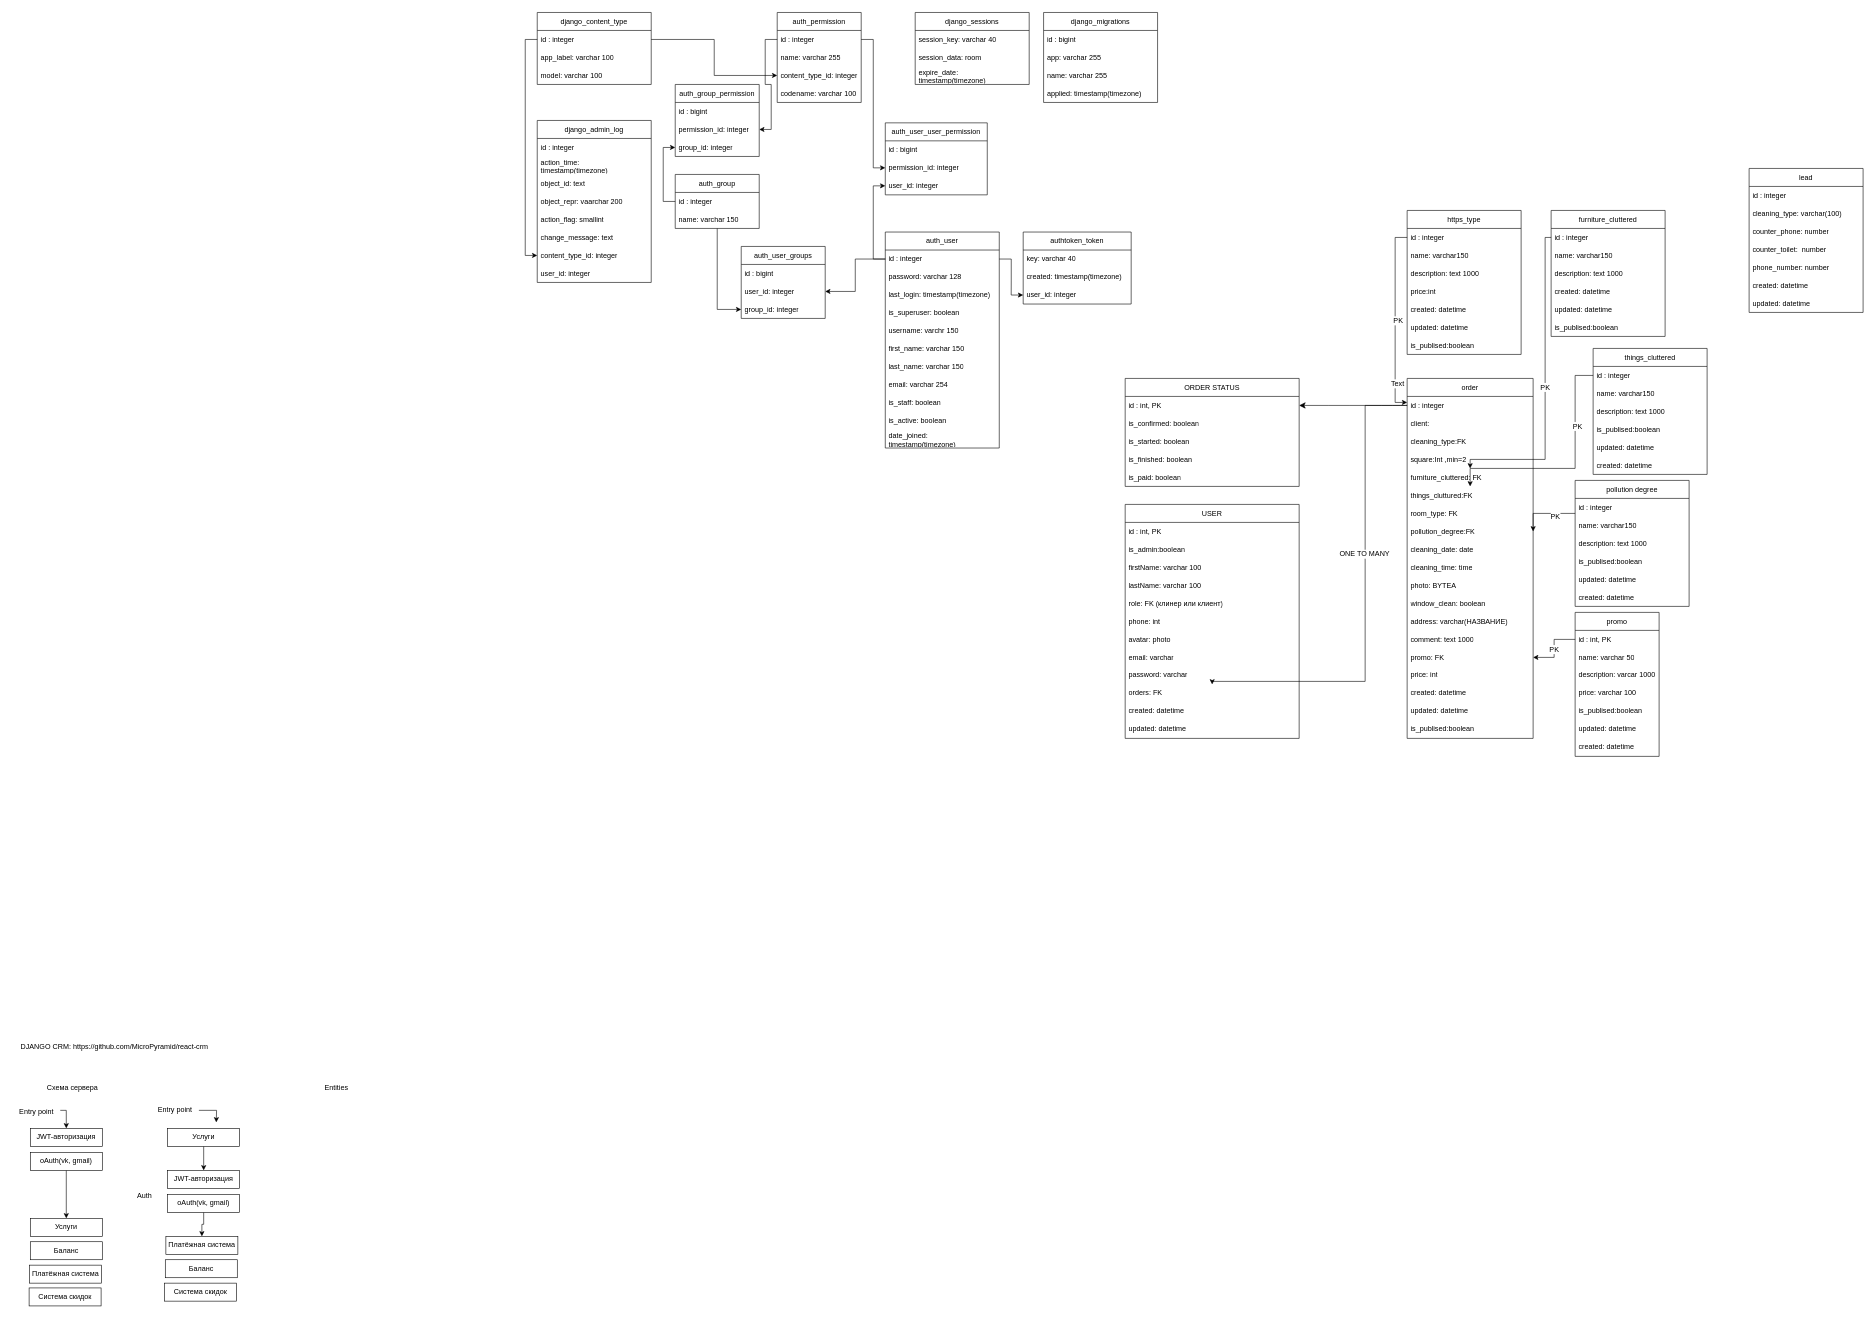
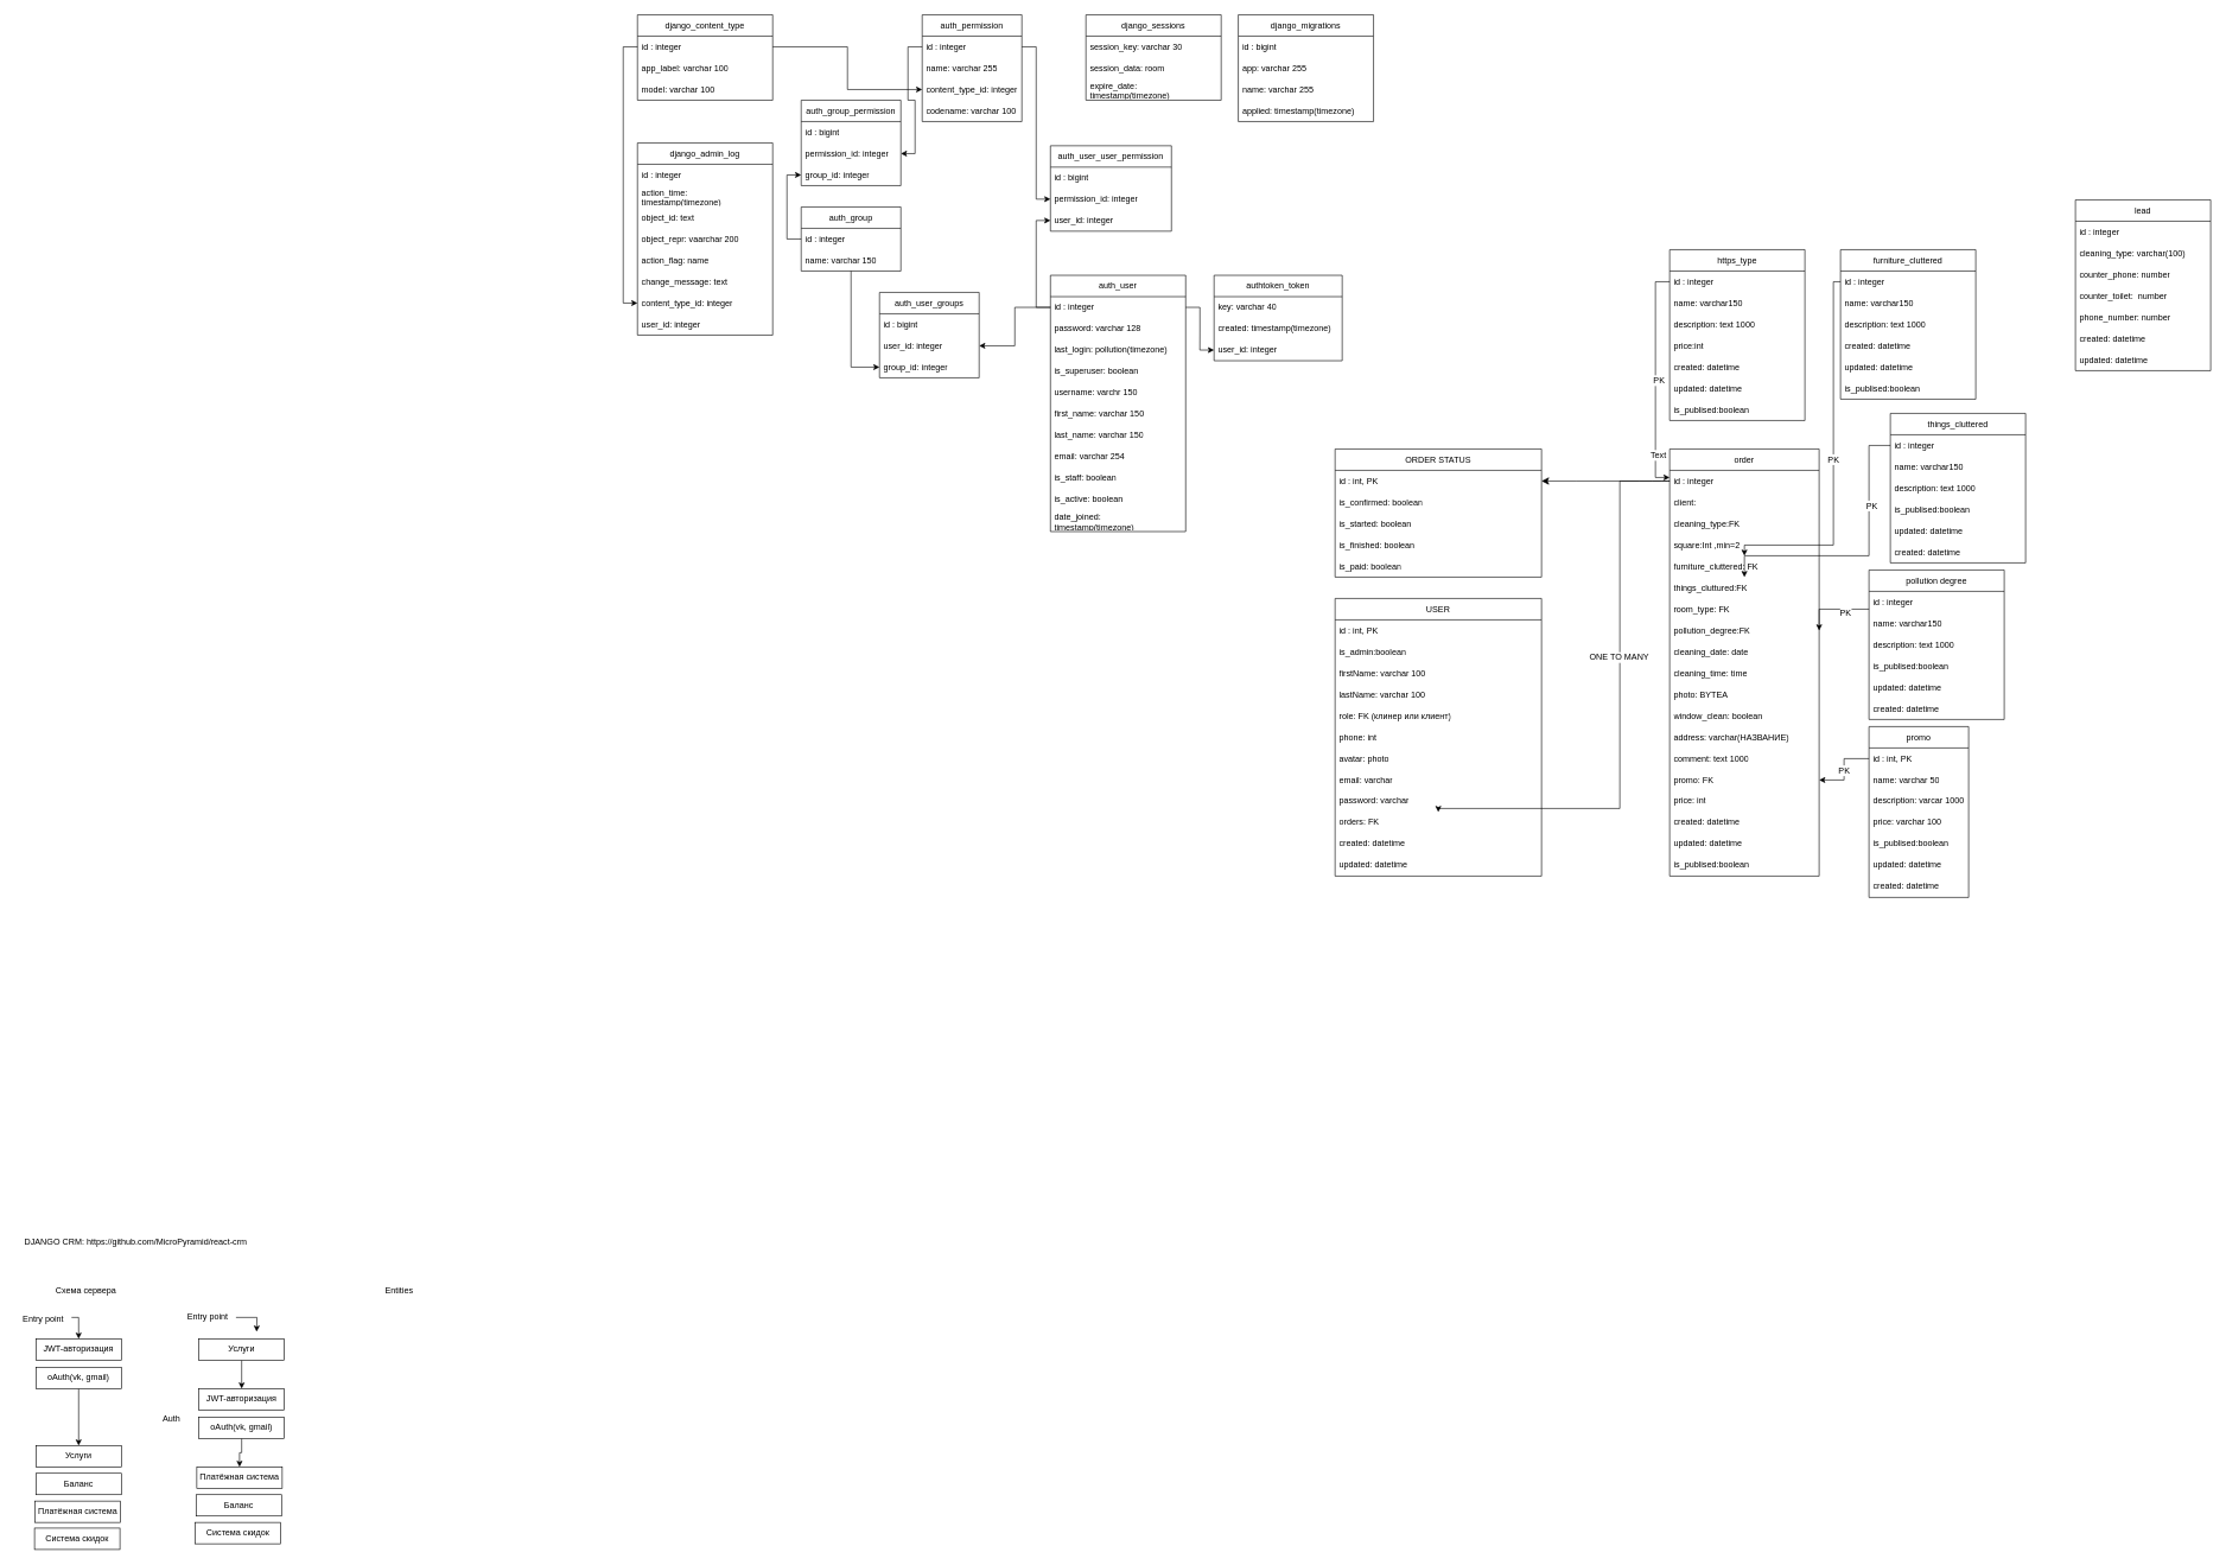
- <mxCell id="115" value="session_key: varchar 40" style="text;strokeColor=none;fillColor=none;align=left;verticalAlign=middle;spacingLeft=4;spacingRight=4;overflow=hidden;points=[[0,0.5],[1,0.5]];portConstraint=eastwest;rotatable=0;whiteSpace=wrap;html=1;" parent="114" vertex="1"><mxGeometry y="30" width="190" height="30" as="geometry" /></mxCell>
+ <mxCell id="115" value="session_key: varchar 30" style="text;strokeColor=none;fillColor=none;align=left;verticalAlign=middle;spacingLeft=4;spacingRight=4;overflow=hidden;points=[[0,0.5],[1,0.5]];portConstraint=eastwest;rotatable=0;whiteSpace=wrap;html=1;" parent="114" vertex="1"><mxGeometry y="30" width="190" height="30" as="geometry" /></mxCell>
- <mxCell id="95" value="action_flag: smallint" style="text;strokeColor=none;fillColor=none;align=left;verticalAlign=middle;spacingLeft=4;spacingRight=4;overflow=hidden;points=[[0,0.5],[1,0.5]];portConstraint=eastwest;rotatable=0;whiteSpace=wrap;html=1;" parent="90" vertex="1"><mxGeometry y="150" width="190" height="30" as="geometry" /></mxCell>
+ <mxCell id="95" value="action_flag: name" style="text;strokeColor=none;fillColor=none;align=left;verticalAlign=middle;spacingLeft=4;spacingRight=4;overflow=hidden;points=[[0,0.5],[1,0.5]];portConstraint=eastwest;rotatable=0;whiteSpace=wrap;html=1;" parent="90" vertex="1"><mxGeometry y="150" width="190" height="30" as="geometry" /></mxCell>
- <mxCell id="69" value="last_login: timestamp(timezone)" style="text;strokeColor=none;fillColor=none;align=left;verticalAlign=middle;spacingLeft=4;spacingRight=4;overflow=hidden;points=[[0,0.5],[1,0.5]];portConstraint=eastwest;rotatable=0;whiteSpace=wrap;html=1;" parent="66" vertex="1"><mxGeometry y="90" width="190" height="30" as="geometry" /></mxCell>
+ <mxCell id="69" value="last_login: pollution(timezone)" style="text;strokeColor=none;fillColor=none;align=left;verticalAlign=middle;spacingLeft=4;spacingRight=4;overflow=hidden;points=[[0,0.5],[1,0.5]];portConstraint=eastwest;rotatable=0;whiteSpace=wrap;html=1;" parent="66" vertex="1"><mxGeometry y="90" width="190" height="30" as="geometry" /></mxCell>
